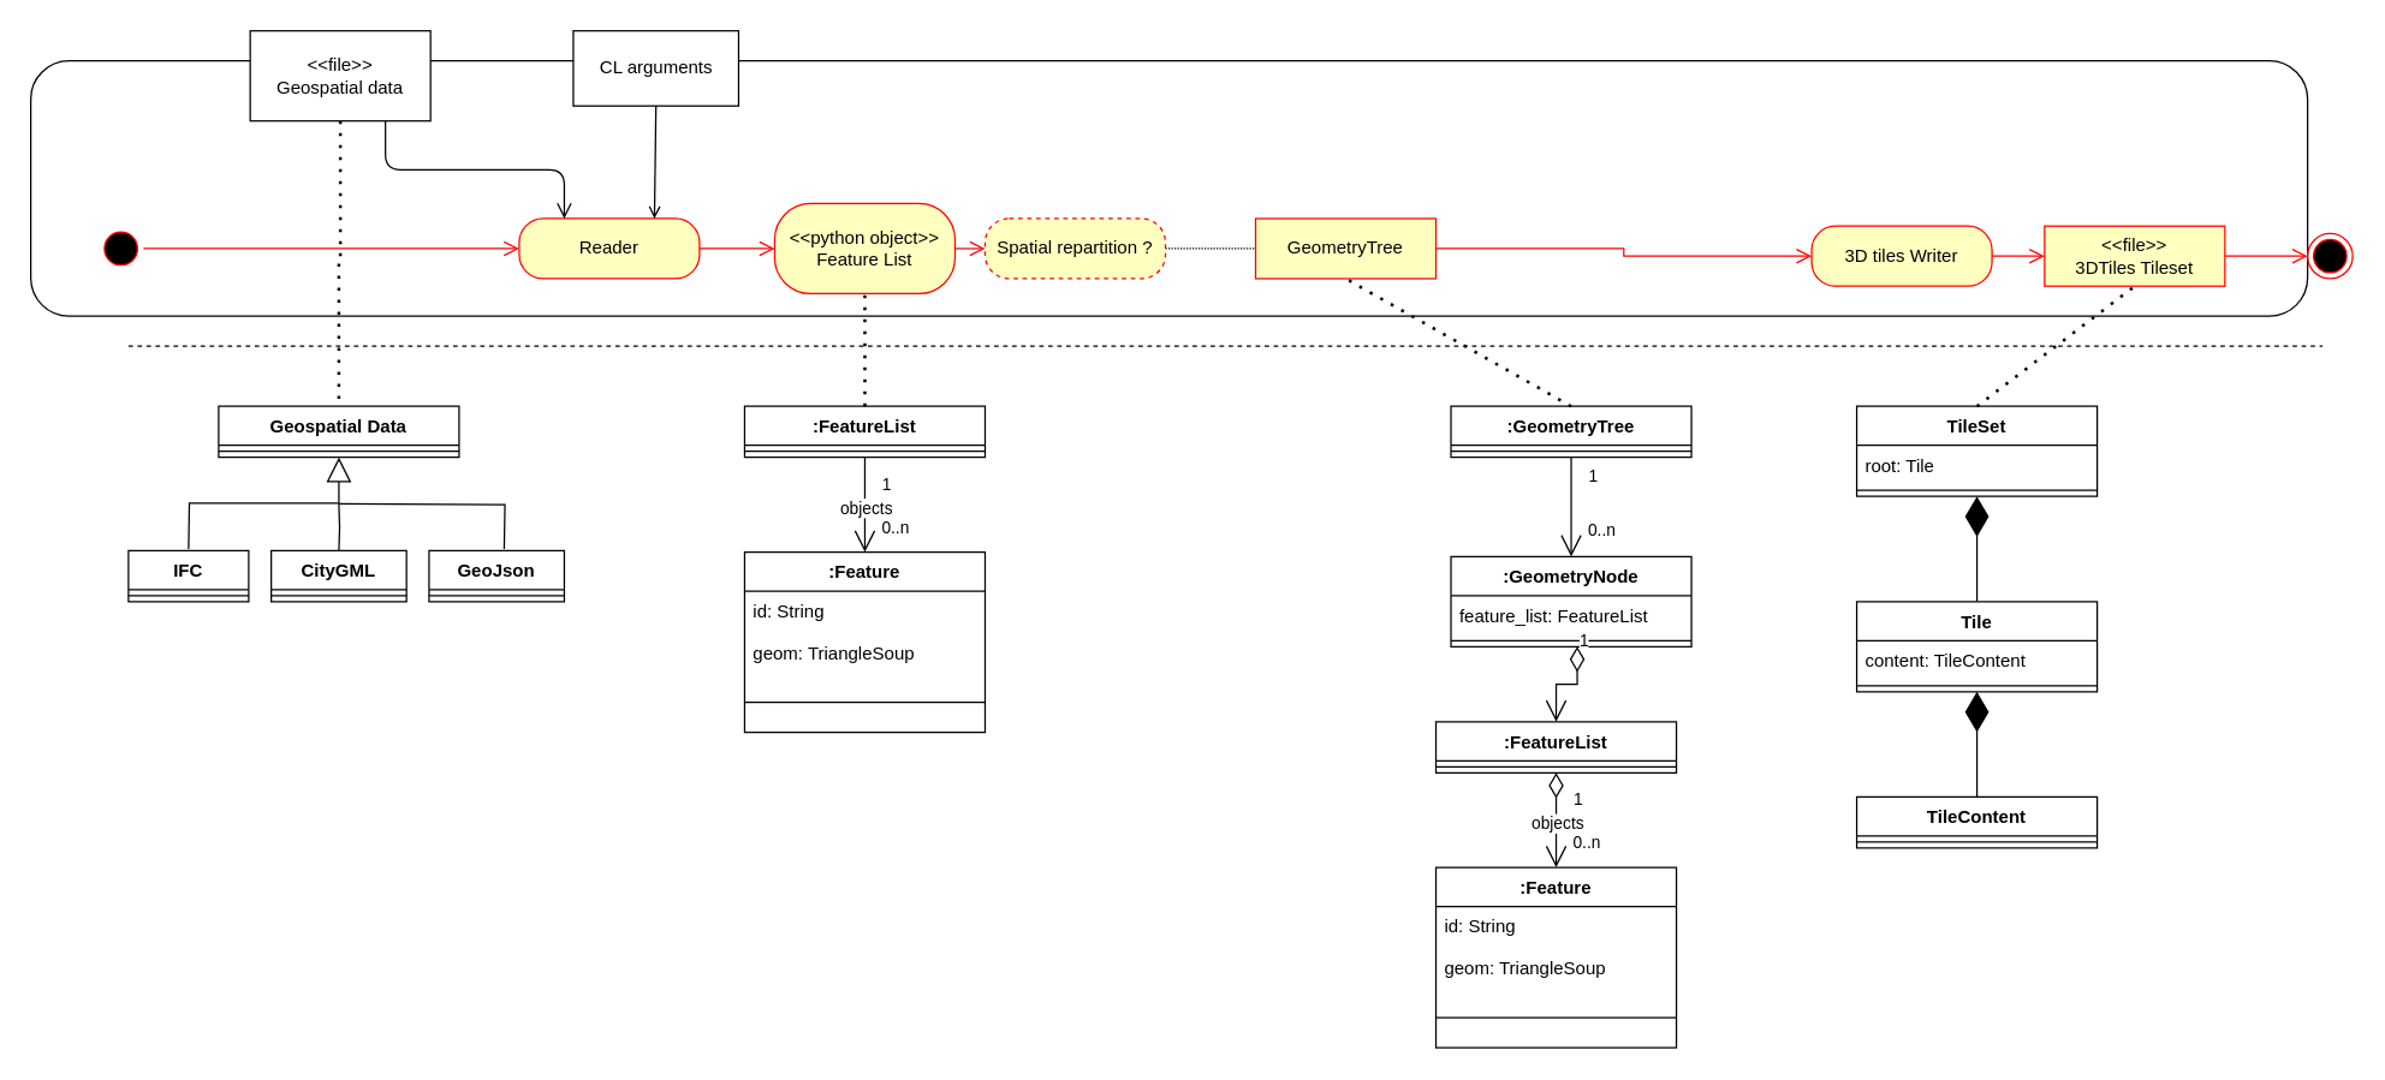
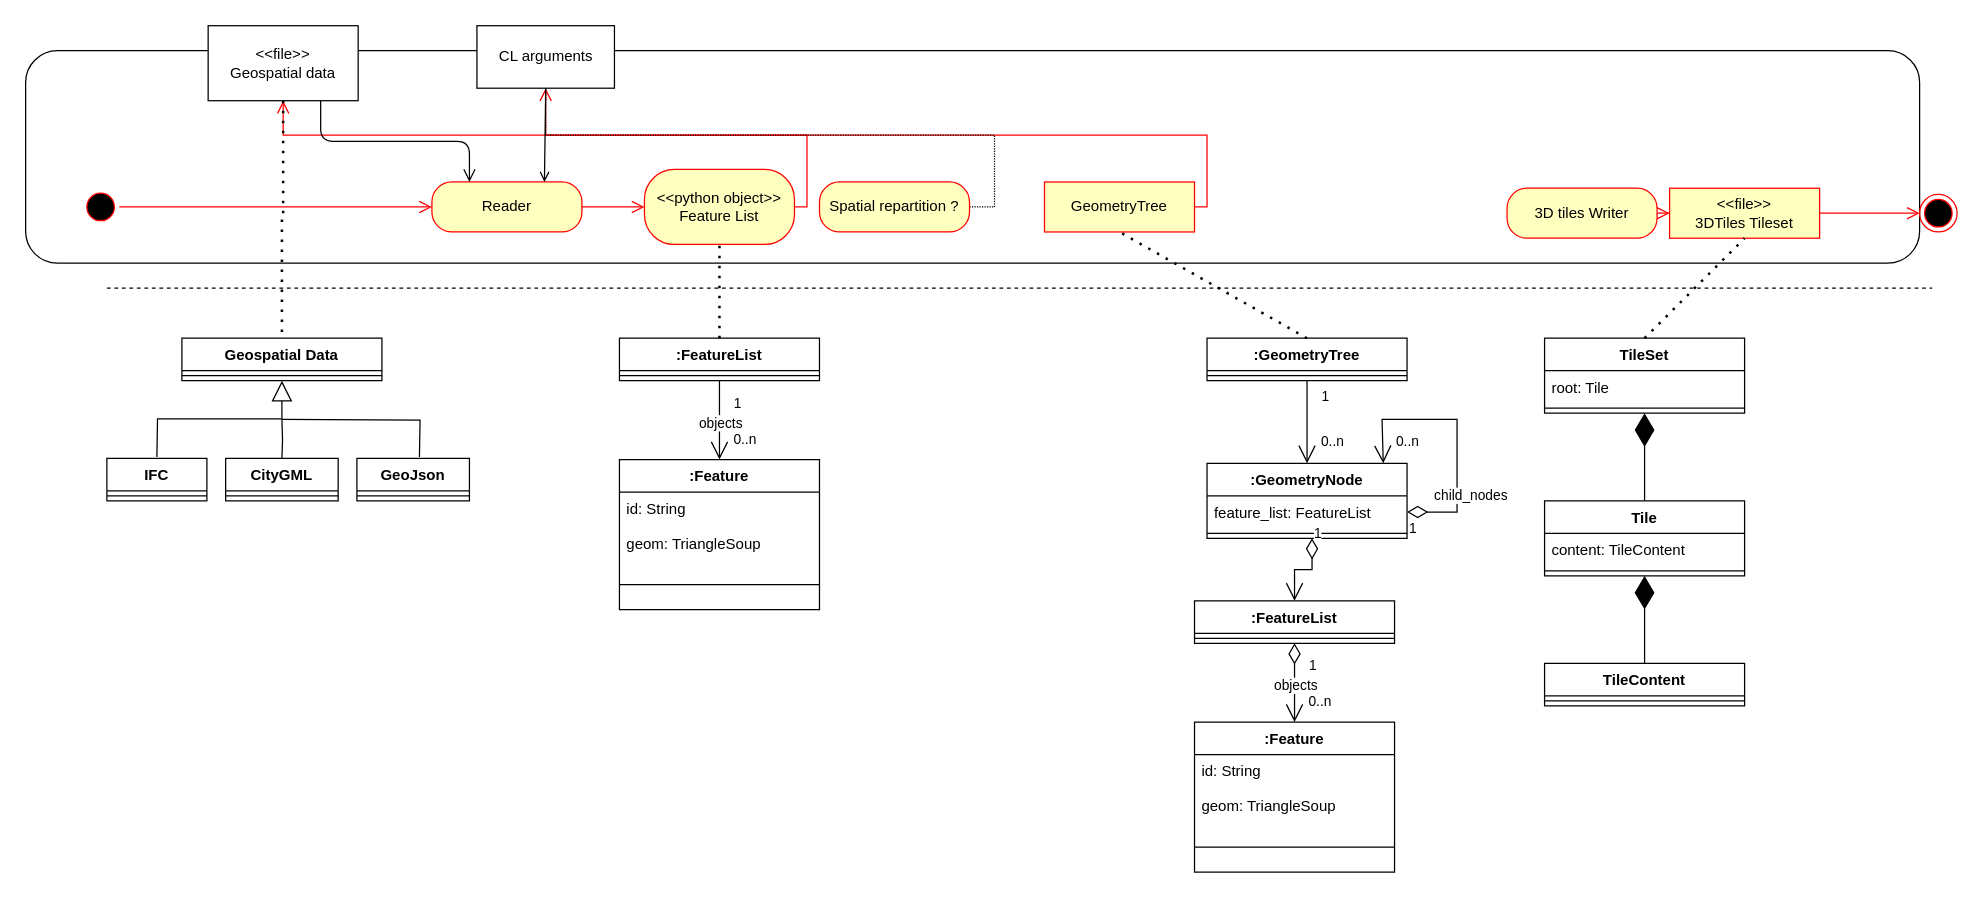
- <mxCell id="33" value="" style="edgeStyle=orthogonalEdgeStyle;html=1;verticalAlign=bottom;endArrow=open;endSize=8;strokeColor=#ff0000;rounded=0;exitX=1;exitY=0.5;exitDx=0;exitDy=0;entryX=0;entryY=0.5;entryDx=0;entryDy=0;startArrow=none;" parent="1" source="42" target="53" edge="1"><mxGeometry relative="1" as="geometry"><mxPoint x="545" y="60" as="targetPoint" /></mxGeometry></mxCell>
+ <mxCell id="33" value="" style="edgeStyle=orthogonalEdgeStyle;html=1;verticalAlign=bottom;endArrow=open;endSize=8;strokeColor=#ff0000;rounded=0;exitX=1;exitY=0.5;exitDx=0;exitDy=0;startArrow=none;" parent="1" source="42" target="41" edge="1"><mxGeometry relative="1" as="geometry"><mxPoint x="545" y="60" as="targetPoint" /></mxGeometry></mxCell>
- <mxCell id="53" value="Spatial repartition ?" style="rounded=1;whiteSpace=wrap;html=1;arcSize=40;fontColor=#000000;fillColor=#ffffc0;strokeColor=#ff0000;dashed=1;" vertex="1" parent="1"><mxGeometry x="655" y="145" width="120" height="40" as="geometry" /></mxCell>
+ <mxCell id="53" value="Spatial repartition ?" style="rounded=1;whiteSpace=wrap;html=1;arcSize=40;fontColor=#000000;fillColor=#ffffc0;strokeColor=#ff0000;" vertex="1" parent="1"><mxGeometry x="655" y="145" width="120" height="40" as="geometry" /></mxCell>
- <mxCell id="52" style="edgeStyle=orthogonalEdgeStyle;rounded=0;orthogonalLoop=1;jettySize=auto;html=1;exitX=1;exitY=0.5;exitDx=0;exitDy=0;entryX=0;entryY=0.5;entryDx=0;entryDy=0;dashed=1;dashPattern=1 1;startArrow=none;startFill=0;endArrow=none;endFill=0;strokeColor=#000000;" edge="1" parent="1" source="53" target="6"><mxGeometry relative="1" as="geometry" /></mxCell>
+ <mxCell id="52" style="edgeStyle=orthogonalEdgeStyle;rounded=0;orthogonalLoop=1;jettySize=auto;html=1;exitX=1;exitY=0.5;exitDx=0;exitDy=0;dashed=1;dashPattern=1 1;startArrow=none;startFill=0;endArrow=none;endFill=0;strokeColor=#000000;" edge="1" parent="1" source="53" target="31"><mxGeometry relative="1" as="geometry" /></mxCell>
- <mxCell id="7" value="" style="edgeStyle=orthogonalEdgeStyle;html=1;verticalAlign=bottom;endArrow=open;endSize=8;strokeColor=#ff0000;rounded=0;exitX=1;exitY=0.5;exitDx=0;exitDy=0;entryX=0;entryY=0.5;entryDx=0;entryDy=0;" parent="1" source="6" target="4" edge="1"><mxGeometry relative="1" as="geometry"><mxPoint x="1025" y="250" as="targetPoint" /></mxGeometry></mxCell>
+ <mxCell id="7" value="" style="edgeStyle=orthogonalEdgeStyle;html=1;verticalAlign=bottom;endArrow=open;endSize=8;strokeColor=#ff0000;rounded=0;exitX=1;exitY=0.5;exitDx=0;exitDy=0;" parent="1" source="6" target="31" edge="1"><mxGeometry relative="1" as="geometry"><mxPoint x="1025" y="250" as="targetPoint" /></mxGeometry></mxCell>
- <mxCell id="8" value="&amp;lt;&amp;lt;file&amp;gt;&amp;gt;&lt;br&gt;3DTiles Tileset" style="rounded=0;whiteSpace=wrap;html=1;arcSize=40;fontColor=#000000;fillColor=#ffffc0;strokeColor=#ff0000;" parent="1" vertex="1"><mxGeometry x="1360" y="150" width="120" height="40" as="geometry" /></mxCell>
+ <mxCell id="8" value="&amp;lt;&amp;lt;file&amp;gt;&amp;gt;&lt;br&gt;3DTiles Tileset" style="rounded=0;whiteSpace=wrap;html=1;arcSize=40;fontColor=#000000;fillColor=#ffffc0;strokeColor=#ff0000;" parent="1" vertex="1"><mxGeometry x="1335" y="150" width="120" height="40" as="geometry" /></mxCell>
+ <mxCell id="61" value="" style="endArrow=open;html=1;endSize=12;startArrow=diamondThin;startSize=14;startFill=0;edgeStyle=orthogonalEdgeStyle;rounded=0;exitX=1;exitY=0.5;exitDx=0;exitDy=0;entryX=0.881;entryY=0;entryDx=0;entryDy=0;entryPerimeter=0;" edge="1" parent="58" source="59" target="58"><mxGeometry relative="1" as="geometry"><mxPoint y="130" as="sourcePoint" /><mxPoint x="110" y="-35" as="targetPoint" /><Array as="points"><mxPoint x="200" y="39" /><mxPoint x="200" y="-35" /><mxPoint x="140" y="-35" /></Array></mxGeometry></mxCell>
+ <mxCell id="62" value="1" style="edgeLabel;resizable=0;html=1;align=left;verticalAlign=top;" connectable="0" vertex="1" parent="61"><mxGeometry x="-1" relative="1" as="geometry"><mxPoint as="offset" /></mxGeometry></mxCell>
+ <mxCell id="63" value="0..n" style="edgeLabel;resizable=0;html=1;align=right;verticalAlign=top;" connectable="0" vertex="1" parent="61"><mxGeometry x="1" relative="1" as="geometry"><mxPoint x="29" y="-30" as="offset" /></mxGeometry></mxCell>
+ <mxCell id="64" value="child_nodes" style="edgeLabel;html=1;align=center;verticalAlign=middle;resizable=0;points=[];" vertex="1" connectable="0" parent="61"><mxGeometry x="-0.075" y="1" relative="1" as="geometry"><mxPoint x="11" y="43" as="offset" /></mxGeometry></mxCell>
